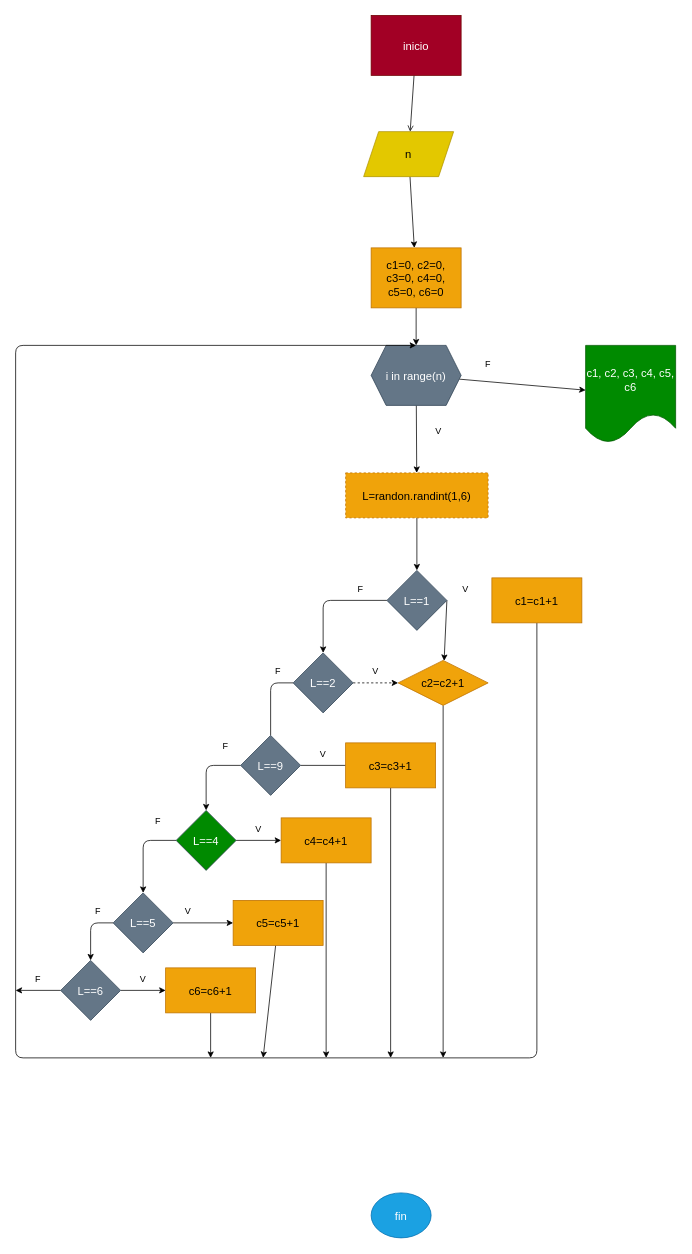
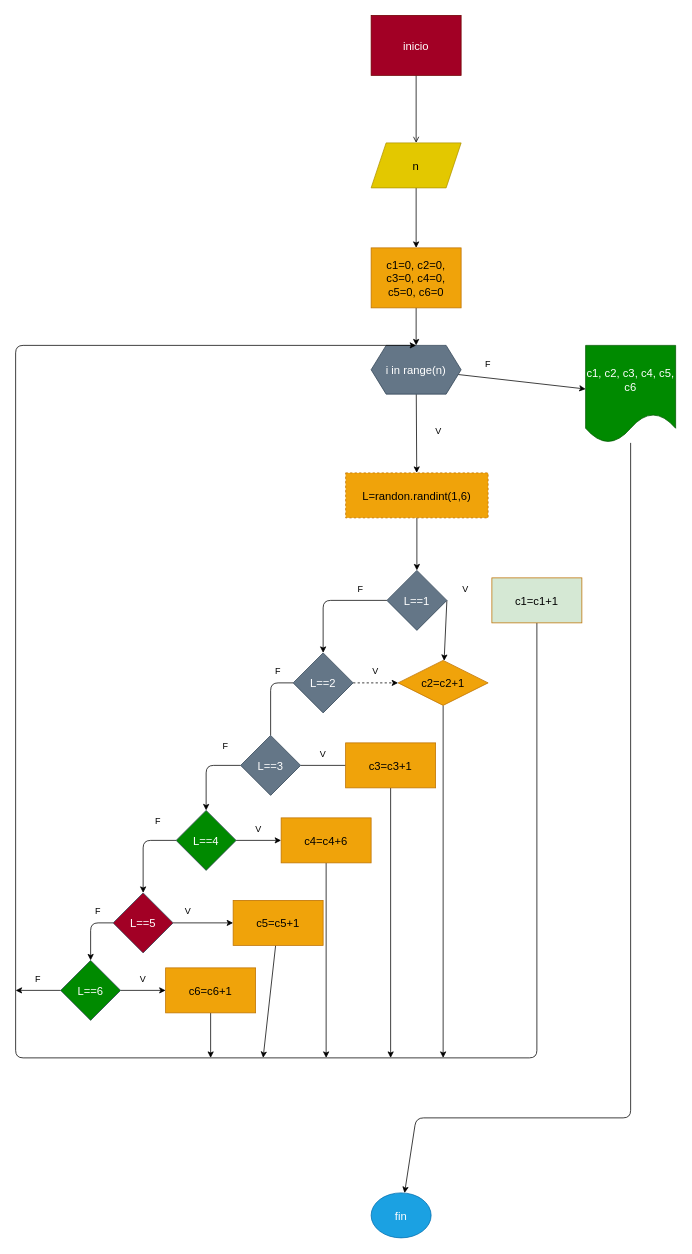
- <mxCell id="5" value="n" style="shape=parallelogram;perimeter=parallelogramPerimeter;whiteSpace=wrap;html=1;fixedSize=1;fontSize=15;fillColor=#e3c800;fontColor=#000000;strokeColor=#B09500;" parent="1" vertex="1"><mxGeometry x="484" y="175" width="120" height="60" as="geometry" /></mxCell>
+ <mxCell id="5" value="n" style="shape=parallelogram;perimeter=parallelogramPerimeter;whiteSpace=wrap;html=1;fixedSize=1;fontSize=15;fillColor=#e3c800;fontColor=#000000;strokeColor=#B09500;" parent="1" vertex="1"><mxGeometry x="494" y="190" width="120" height="60" as="geometry" /></mxCell>
- <mxCell id="10" value="i in range(n)" style="shape=hexagon;perimeter=hexagonPerimeter2;whiteSpace=wrap;html=1;fixedSize=1;fontSize=15;fillColor=#647687;fontColor=#ffffff;strokeColor=#314354;" parent="1" vertex="1"><mxGeometry x="494" y="460" width="120" height="80" as="geometry" /></mxCell>
+ <mxCell id="10" value="i in range(n)" style="shape=hexagon;perimeter=hexagonPerimeter2;whiteSpace=wrap;html=1;fixedSize=1;fontSize=15;fillColor=#647687;fontColor=#ffffff;strokeColor=#314354;" parent="1" vertex="1"><mxGeometry x="494" y="460" width="120" height="65" as="geometry" /></mxCell>
- <mxCell id="17" value="c1=c1+1" style="whiteSpace=wrap;html=1;fontSize=15;fillColor=#f0a30a;fontColor=#000000;strokeColor=#BD7000;" parent="1" vertex="1"><mxGeometry x="655" y="770" width="120" height="60" as="geometry" /></mxCell>
+ <mxCell id="17" value="c1=c1+1" style="whiteSpace=wrap;html=1;fontSize=15;fillColor=#d5e8d4;fontColor=#000000;strokeColor=#BD7000;" parent="1" vertex="1"><mxGeometry x="655" y="770" width="120" height="60" as="geometry" /></mxCell>
- <mxCell id="25" value="L==9" style="rhombus;whiteSpace=wrap;html=1;fontSize=15;fillColor=#647687;fontColor=#ffffff;strokeColor=#314354;" parent="1" vertex="1"><mxGeometry x="320" y="980" width="80" height="80" as="geometry" /></mxCell>
+ <mxCell id="25" value="L==3" style="rhombus;whiteSpace=wrap;html=1;fontSize=15;fillColor=#647687;fontColor=#ffffff;strokeColor=#314354;" parent="1" vertex="1"><mxGeometry x="320" y="980" width="80" height="80" as="geometry" /></mxCell>
+ <mxCell id="57" value="" style="edgeStyle=none;html=1;" edge="1" parent="1" source="58" target="59"><mxGeometry relative="1" as="geometry"><Array as="points"><mxPoint x="840" y="1490" /><mxPoint x="554" y="1490" /></Array></mxGeometry></mxCell>
- <mxCell id="32" value="c4=c4+1" style="whiteSpace=wrap;html=1;fontSize=15;fillColor=#f0a30a;fontColor=#000000;strokeColor=#BD7000;" parent="1" vertex="1"><mxGeometry x="374" y="1090" width="120" height="60" as="geometry" /></mxCell>
+ <mxCell id="32" value="c4=c4+6" style="whiteSpace=wrap;html=1;fontSize=15;fillColor=#f0a30a;fontColor=#000000;strokeColor=#BD7000;" parent="1" vertex="1"><mxGeometry x="374" y="1090" width="120" height="60" as="geometry" /></mxCell>
- <mxCell id="35" value="L==5" style="rhombus;whiteSpace=wrap;html=1;fontSize=15;fillColor=#647687;fontColor=#ffffff;strokeColor=#314354;" parent="1" vertex="1"><mxGeometry x="150" y="1190" width="80" height="80" as="geometry" /></mxCell>
+ <mxCell id="35" value="L==5" style="rhombus;whiteSpace=wrap;html=1;fontSize=15;fillColor=#a20025;fontColor=#ffffff;strokeColor=#314354;" parent="1" vertex="1"><mxGeometry x="150" y="1190" width="80" height="80" as="geometry" /></mxCell>
- <mxCell id="40" value="L==6" style="rhombus;whiteSpace=wrap;html=1;fontSize=15;fillColor=#647687;fontColor=#ffffff;strokeColor=#314354;" parent="1" vertex="1"><mxGeometry x="80" y="1280" width="80" height="80" as="geometry" /></mxCell>
+ <mxCell id="40" value="L==6" style="rhombus;whiteSpace=wrap;html=1;fontSize=15;fillColor=#008a00;fontColor=#ffffff;strokeColor=#314354;" parent="1" vertex="1"><mxGeometry x="80" y="1280" width="80" height="80" as="geometry" /></mxCell>
